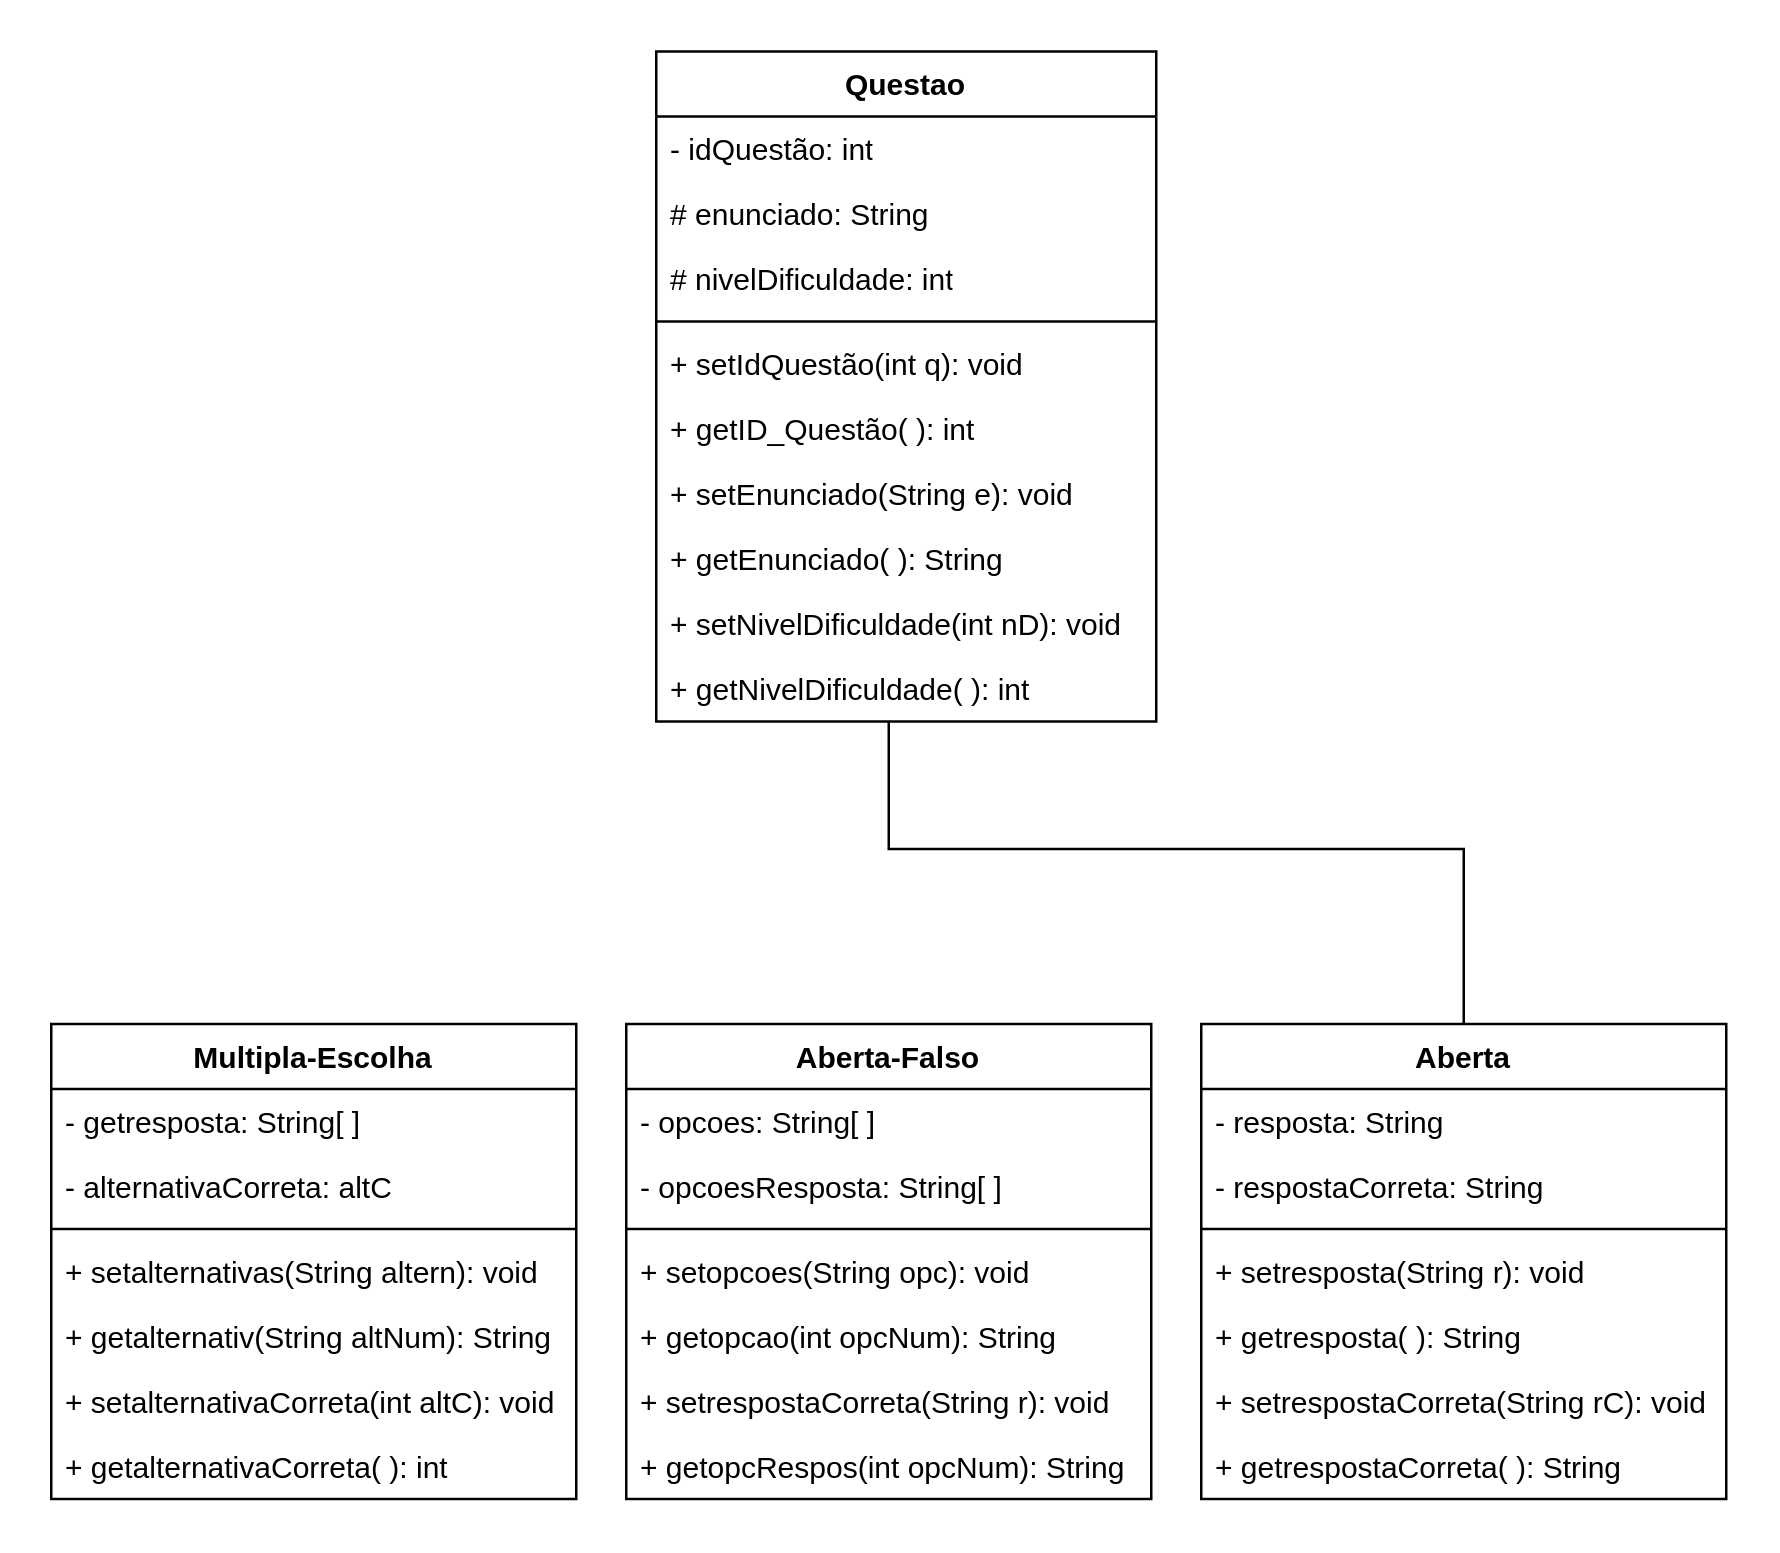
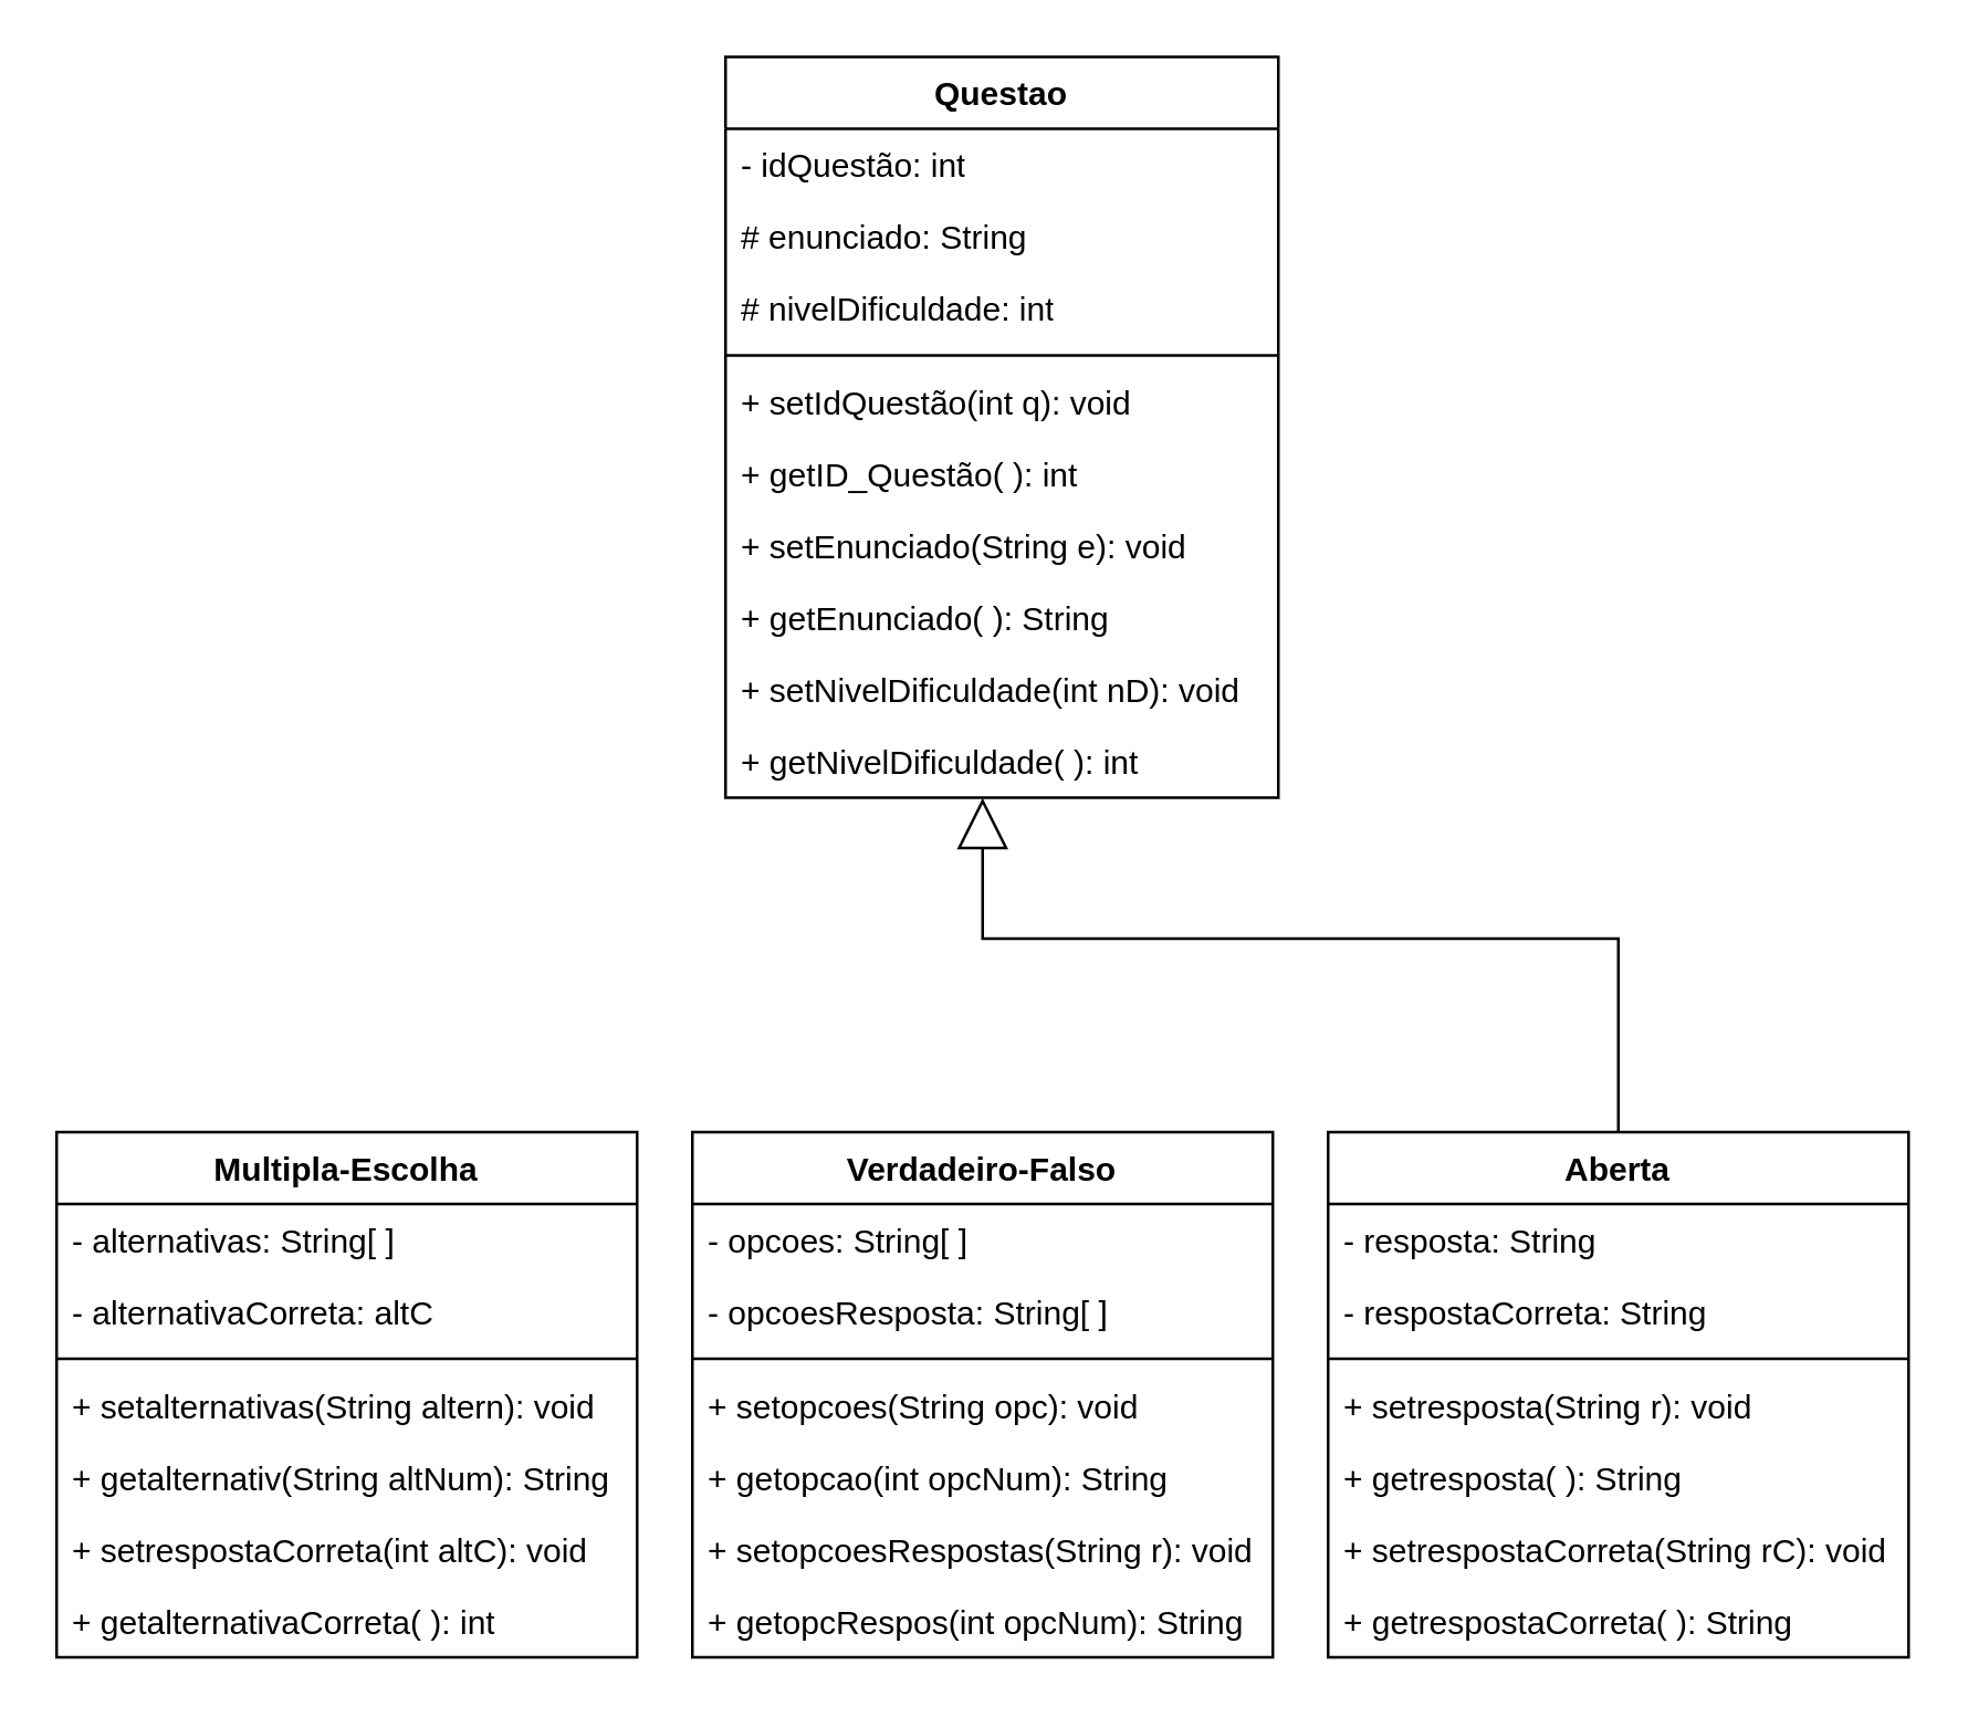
- <mxCell id="13" value="" style="endArrow=none;endSize=16;endFill=0;html=1;rounded=0;exitX=0.5;exitY=0;exitDx=0;exitDy=0;entryX=0.465;entryY=1.003;entryDx=0;entryDy=0;entryPerimeter=0;" parent="1" source="14" target="12" edge="1"><mxGeometry width="160" relative="1" as="geometry"><mxPoint x="531" y="399" as="sourcePoint" /><mxPoint x="355" y="269" as="targetPoint" /><Array as="points"><mxPoint x="585" y="339" /><mxPoint x="355" y="339" /></Array></mxGeometry></mxCell>
+ <mxCell id="13" value="" style="endArrow=block;endSize=16;endFill=0;html=1;rounded=0;exitX=0.5;exitY=0;exitDx=0;exitDy=0;entryX=0.465;entryY=1.003;entryDx=0;entryDy=0;entryPerimeter=0;" parent="1" source="14" target="12" edge="1"><mxGeometry width="160" relative="1" as="geometry"><mxPoint x="531" y="399" as="sourcePoint" /><mxPoint x="355" y="269" as="targetPoint" /><Array as="points"><mxPoint x="585" y="339" /><mxPoint x="355" y="339" /></Array></mxGeometry></mxCell>
- <mxCell id="22" value="Aberta-Falso" style="swimlane;fontStyle=1;align=center;verticalAlign=top;childLayout=stackLayout;horizontal=1;startSize=26;horizontalStack=0;resizeParent=1;resizeParentMax=0;resizeLast=0;collapsible=1;marginBottom=0;whiteSpace=wrap;html=1;" parent="1" vertex="1"><mxGeometry x="250" y="409" width="210" height="190" as="geometry" /></mxCell>
+ <mxCell id="22" value="Verdadeiro-Falso" style="swimlane;fontStyle=1;align=center;verticalAlign=top;childLayout=stackLayout;horizontal=1;startSize=26;horizontalStack=0;resizeParent=1;resizeParentMax=0;resizeLast=0;collapsible=1;marginBottom=0;whiteSpace=wrap;html=1;" parent="1" vertex="1"><mxGeometry x="250" y="409" width="210" height="190" as="geometry" /></mxCell>
- <mxCell id="31" value="- getresposta: String[ ]" style="text;strokeColor=none;fillColor=none;align=left;verticalAlign=top;spacingLeft=4;spacingRight=4;overflow=hidden;rotatable=0;points=[[0,0.5],[1,0.5]];portConstraint=eastwest;whiteSpace=wrap;html=1;" parent="30" vertex="1"><mxGeometry y="26" width="210" height="26" as="geometry" /></mxCell>
+ <mxCell id="31" value="- alternativas: String[ ]" style="text;strokeColor=none;fillColor=none;align=left;verticalAlign=top;spacingLeft=4;spacingRight=4;overflow=hidden;rotatable=0;points=[[0,0.5],[1,0.5]];portConstraint=eastwest;whiteSpace=wrap;html=1;" parent="30" vertex="1"><mxGeometry y="26" width="210" height="26" as="geometry" /></mxCell>
- <mxCell id="36" value="+ setalternativaCorreta(int altC): void" style="text;strokeColor=none;fillColor=none;align=left;verticalAlign=top;spacingLeft=4;spacingRight=4;overflow=hidden;rotatable=0;points=[[0,0.5],[1,0.5]];portConstraint=eastwest;whiteSpace=wrap;html=1;" parent="30" vertex="1"><mxGeometry y="138" width="210" height="26" as="geometry" /></mxCell>
+ <mxCell id="36" value="+ setrespostaCorreta(int altC): void" style="text;strokeColor=none;fillColor=none;align=left;verticalAlign=top;spacingLeft=4;spacingRight=4;overflow=hidden;rotatable=0;points=[[0,0.5],[1,0.5]];portConstraint=eastwest;whiteSpace=wrap;html=1;" parent="30" vertex="1"><mxGeometry y="138" width="210" height="26" as="geometry" /></mxCell>
- <mxCell id="28" value="+ setrespostaCorreta(String r): void" style="text;strokeColor=none;fillColor=none;align=left;verticalAlign=top;spacingLeft=4;spacingRight=4;overflow=hidden;rotatable=0;points=[[0,0.5],[1,0.5]];portConstraint=eastwest;whiteSpace=wrap;html=1;" parent="22" vertex="1"><mxGeometry y="138" width="210" height="26" as="geometry" /></mxCell>
+ <mxCell id="28" value="+ setopcoesRespostas(String r): void" style="text;strokeColor=none;fillColor=none;align=left;verticalAlign=top;spacingLeft=4;spacingRight=4;overflow=hidden;rotatable=0;points=[[0,0.5],[1,0.5]];portConstraint=eastwest;whiteSpace=wrap;html=1;" parent="22" vertex="1"><mxGeometry y="138" width="210" height="26" as="geometry" /></mxCell>
